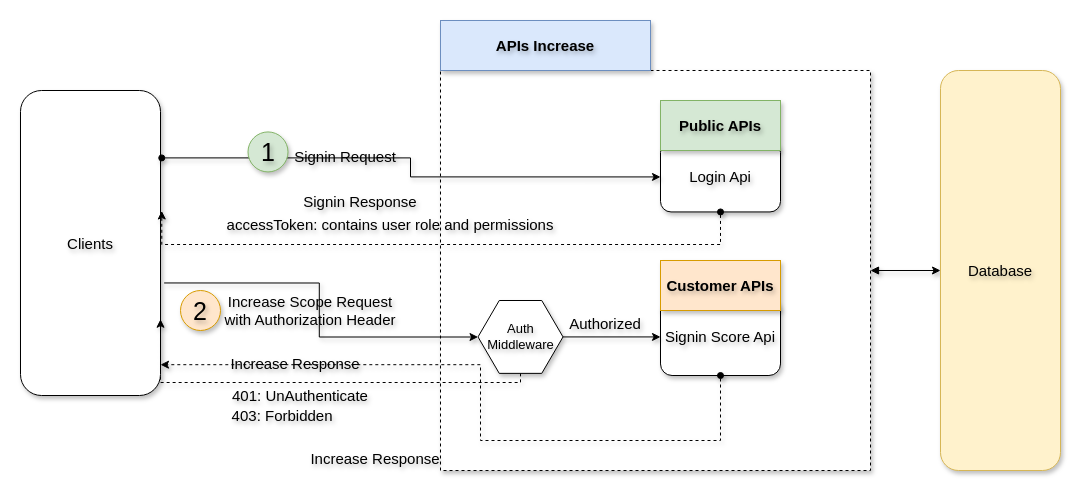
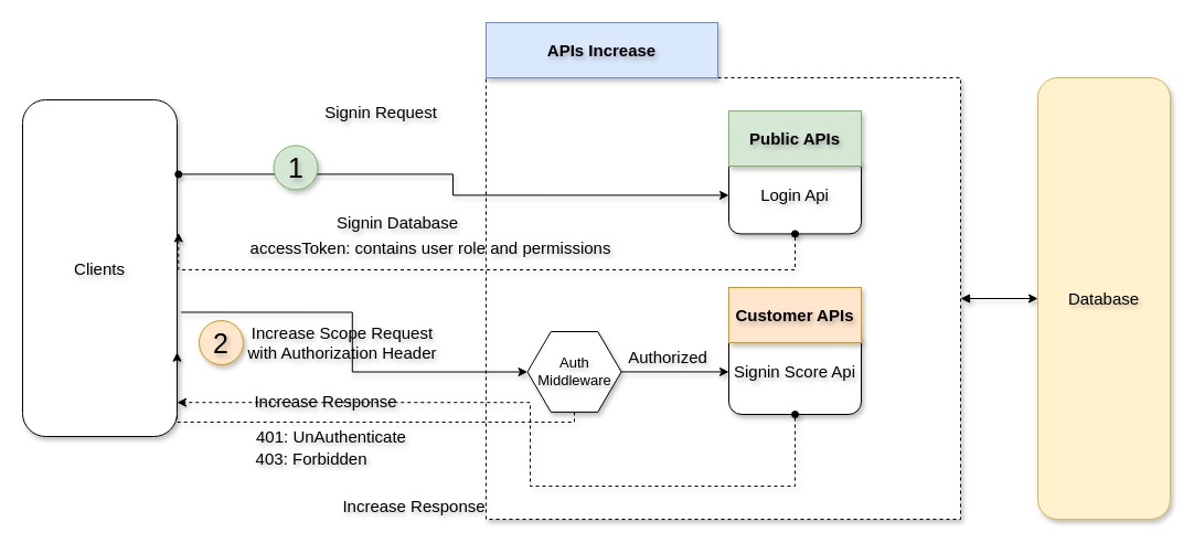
- <mxCell id="16" value="Signin Request" style="text;html=1;align=center;verticalAlign=middle;whiteSpace=wrap;rounded=0;fontSize=15;shadow=1;textShadow=1;" parent="1" vertex="1"><mxGeometry x="290" y="141.43" width="110" height="30" as="geometry" /></mxCell>
+ <mxCell id="16" value="Signin Request" style="text;html=1;align=center;verticalAlign=middle;whiteSpace=wrap;rounded=0;fontSize=15;shadow=1;textShadow=1;" parent="1" vertex="1"><mxGeometry x="290" y="86.43" width="110" height="30" as="geometry" /></mxCell>
- <mxCell id="17" value="Signin Response" style="text;html=1;align=center;verticalAlign=middle;whiteSpace=wrap;rounded=0;fontSize=15;shadow=1;textShadow=1;" parent="1" vertex="1"><mxGeometry x="270" y="191.43" width="180" height="20" as="geometry" /></mxCell>
+ <mxCell id="17" value="Signin Database" style="text;html=1;align=center;verticalAlign=middle;whiteSpace=wrap;rounded=0;fontSize=15;shadow=1;textShadow=1;" parent="1" vertex="1"><mxGeometry x="270" y="191.43" width="180" height="20" as="geometry" /></mxCell>
